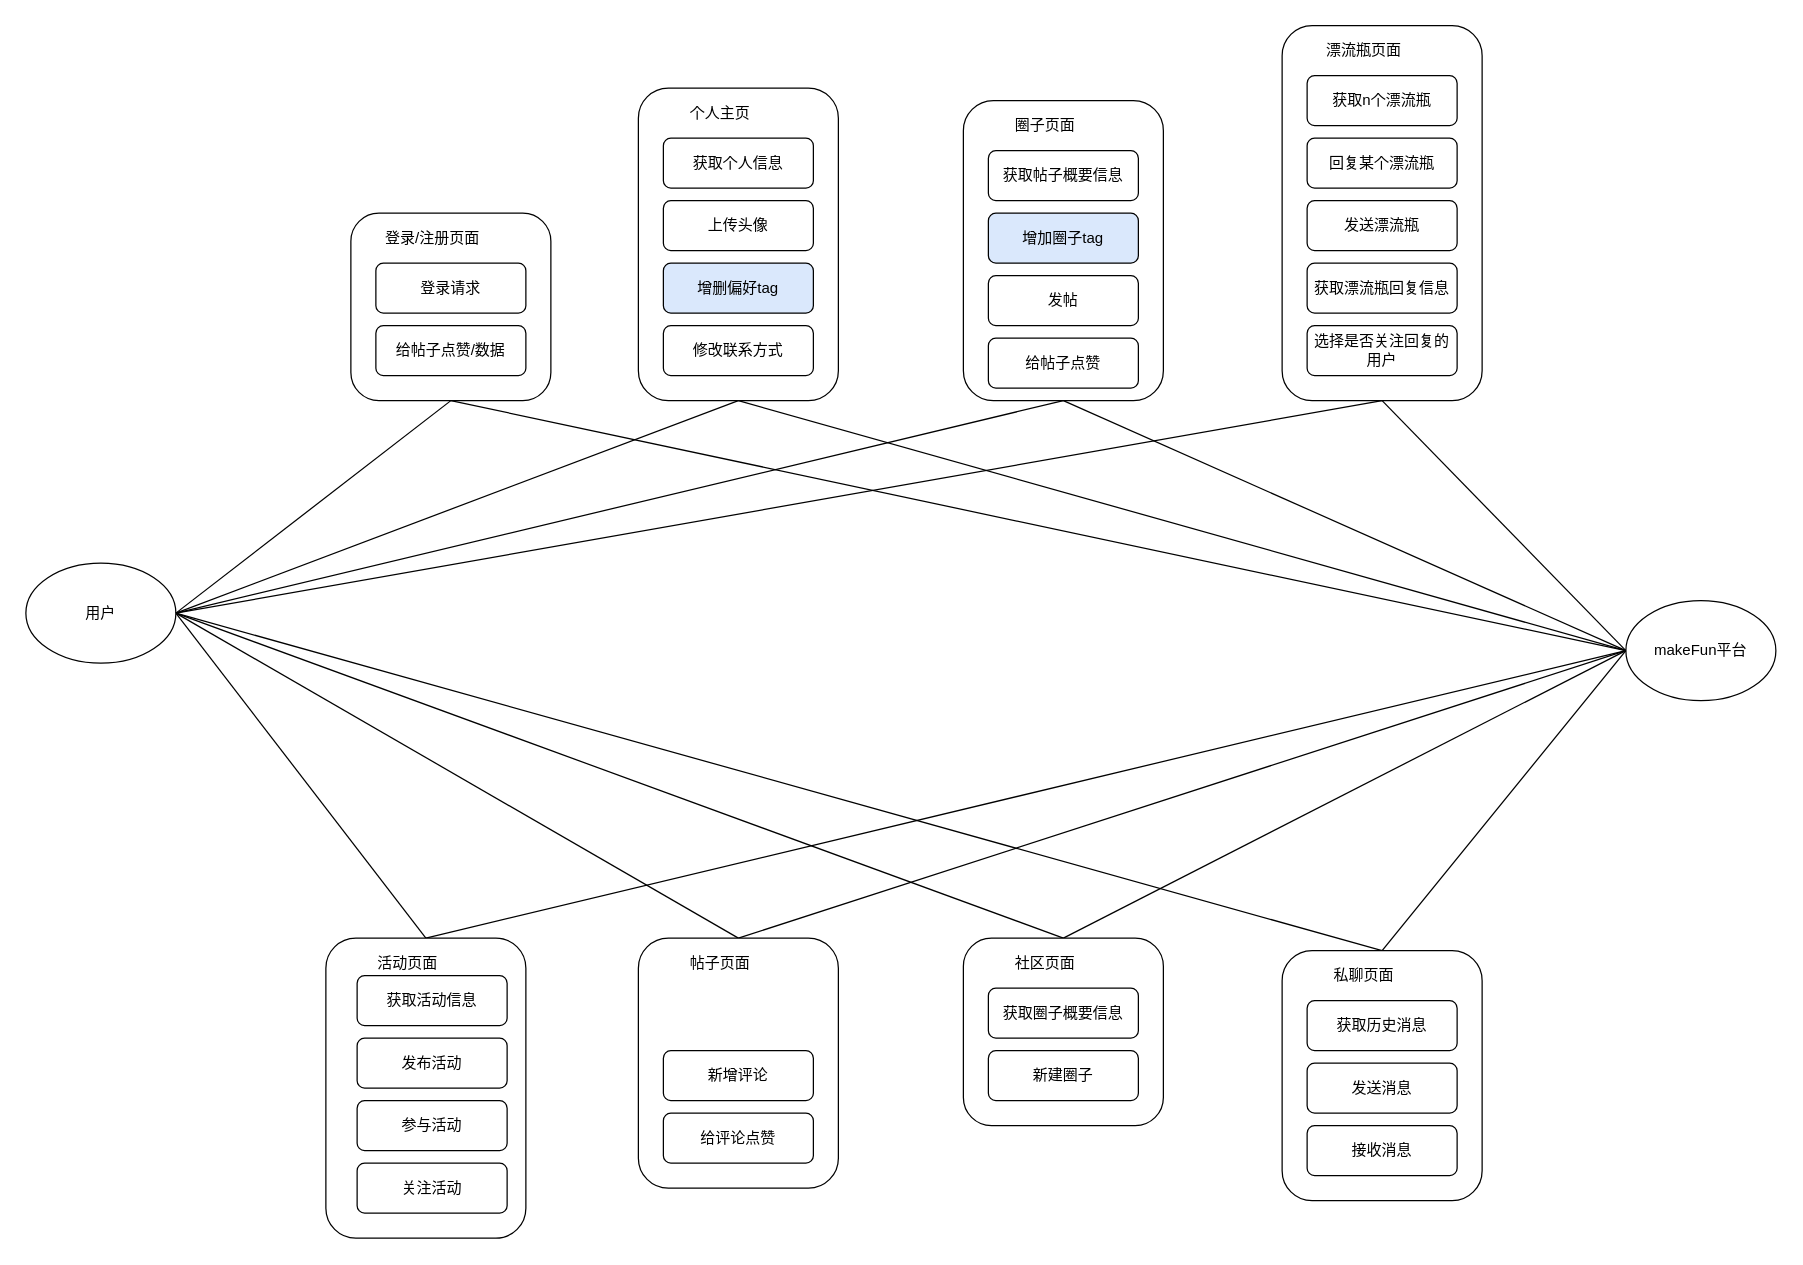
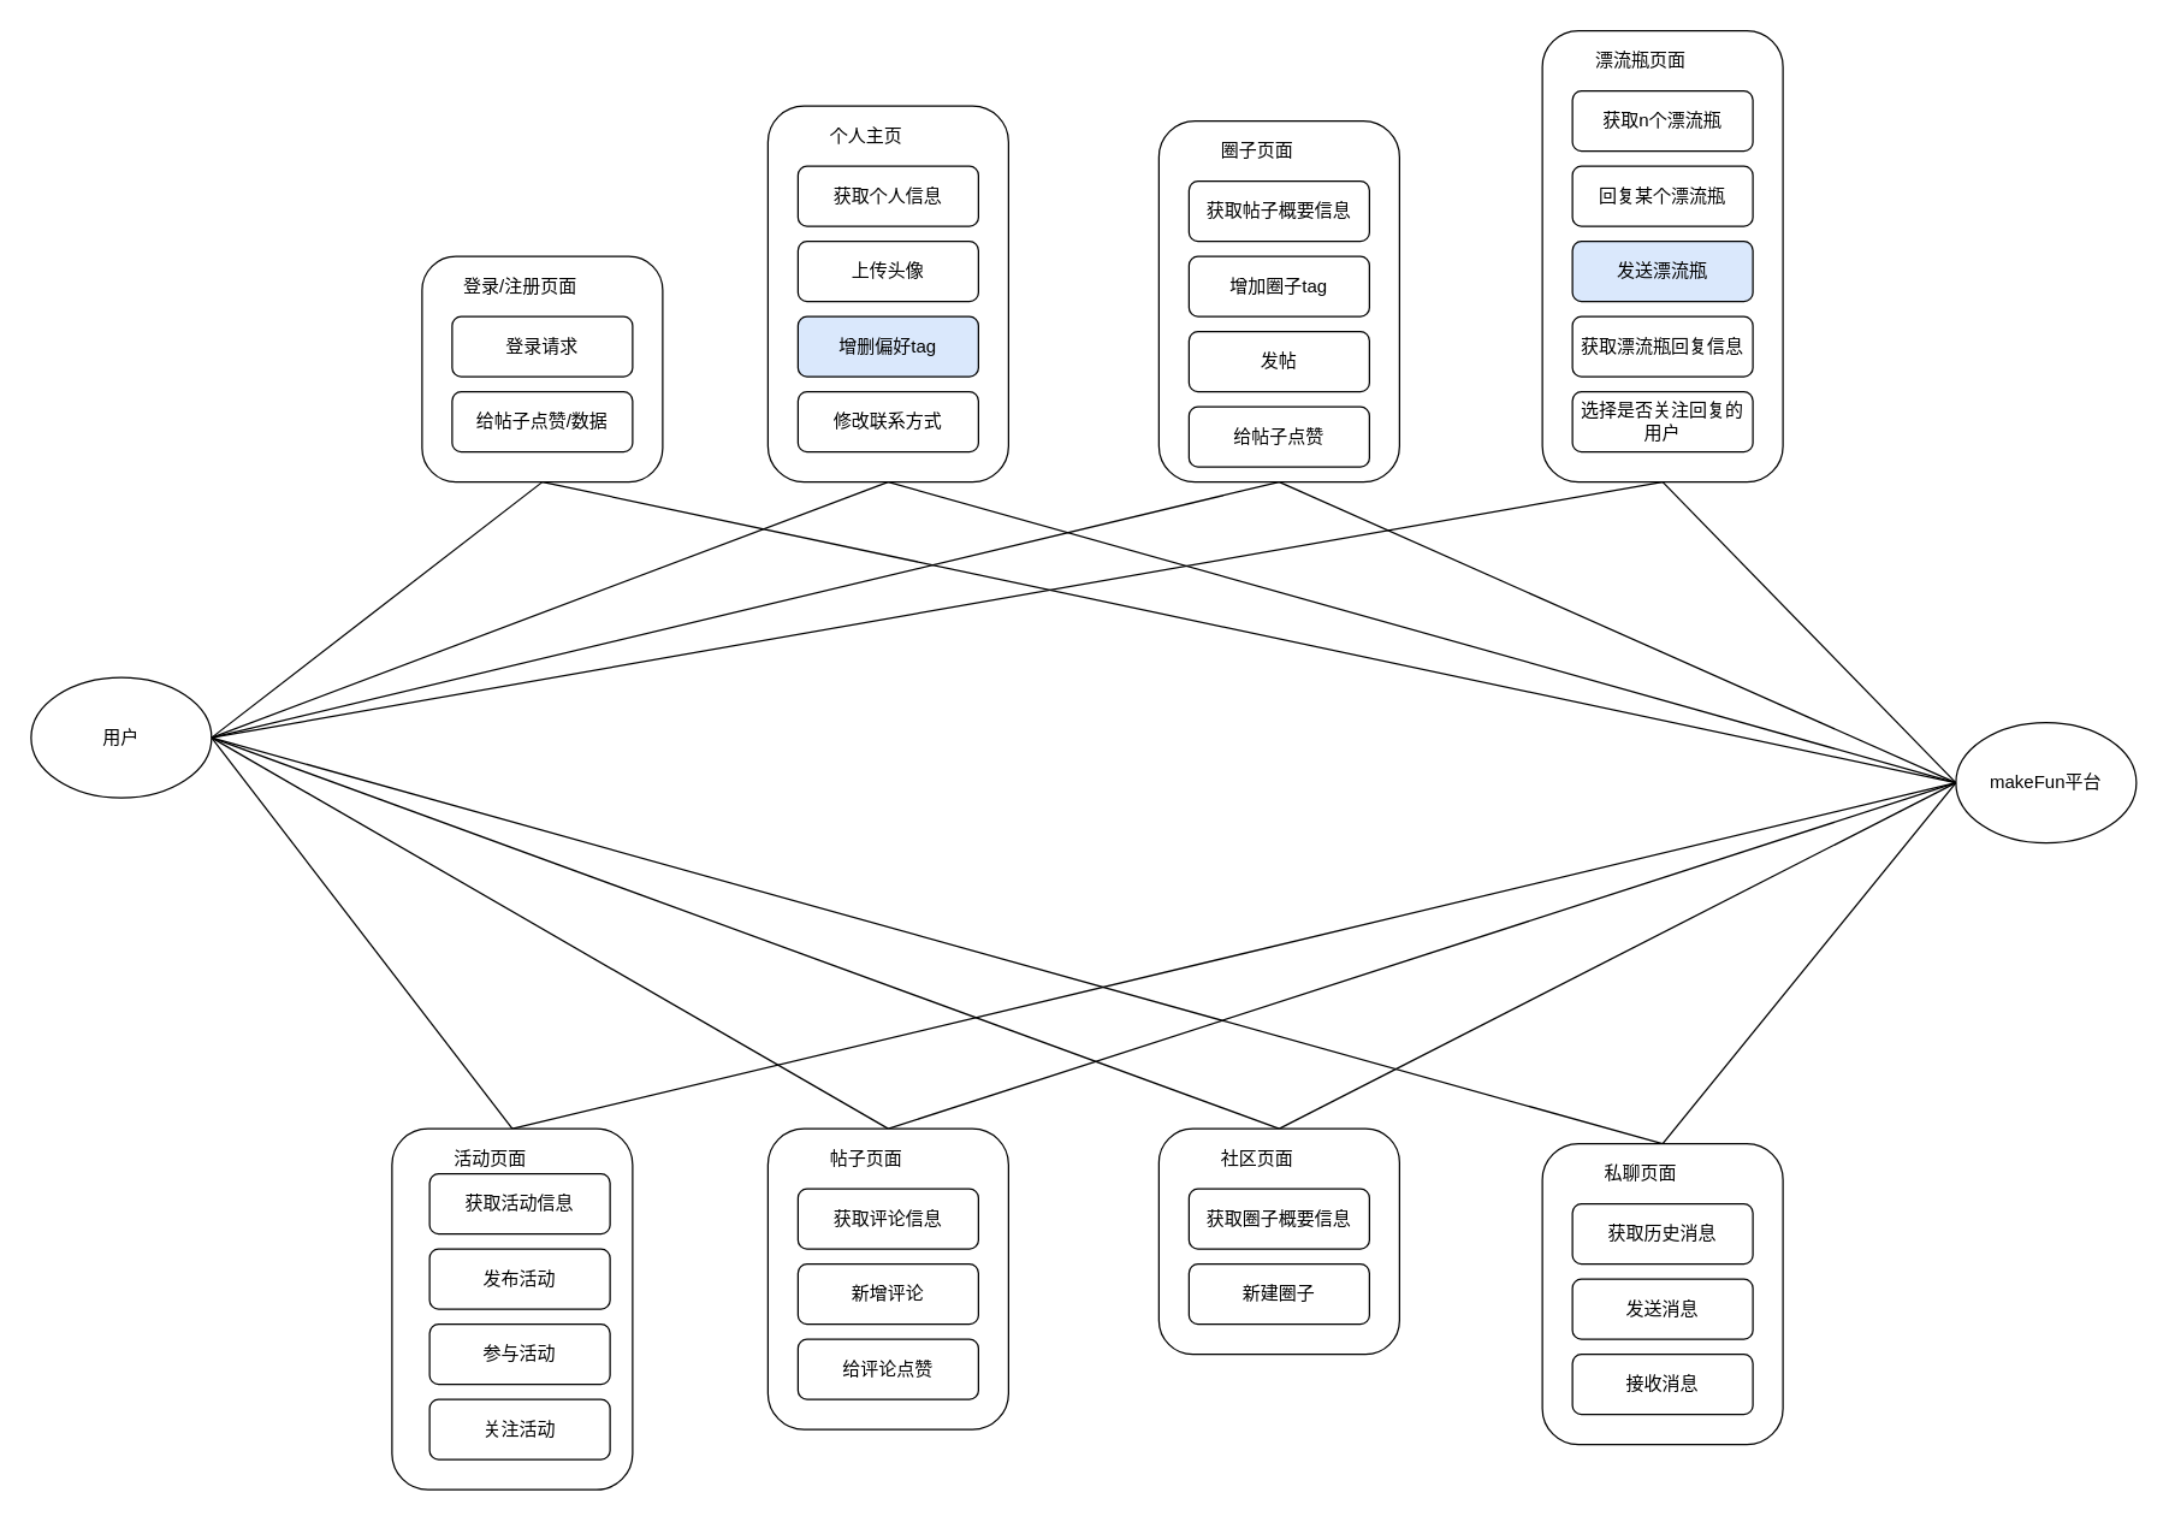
- <mxCell id="48" value="发送漂流瓶" style="rounded=1;whiteSpace=wrap;html=1;" vertex="1" parent="1"><mxGeometry x="1045" y="160" width="120" height="40" as="geometry" /></mxCell>
+ <mxCell id="48" value="发送漂流瓶" style="rounded=1;whiteSpace=wrap;html=1;fillColor=#dae8fc;" vertex="1" parent="1"><mxGeometry x="1045" y="160" width="120" height="40" as="geometry" /></mxCell>
- <mxCell id="31" value="增加圈子tag" style="rounded=1;whiteSpace=wrap;html=1;fillColor=#dae8fc;" vertex="1" parent="1"><mxGeometry x="790" y="170" width="120" height="40" as="geometry" /></mxCell>
+ <mxCell id="31" value="增加圈子tag" style="rounded=1;whiteSpace=wrap;html=1;" vertex="1" parent="1"><mxGeometry x="790" y="170" width="120" height="40" as="geometry" /></mxCell>
+ <mxCell id="37" value="获取评论信息" style="rounded=1;whiteSpace=wrap;html=1;" vertex="1" parent="1"><mxGeometry x="530" y="790" width="120" height="40" as="geometry" /></mxCell>
